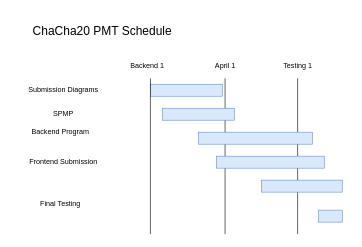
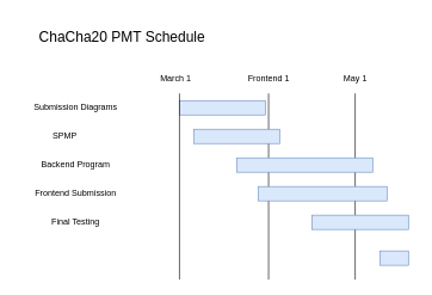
- <mxCell id="12" value="Backend 1" style="text;html=1;strokeColor=none;fillColor=none;align=center;verticalAlign=middle;whiteSpace=wrap;rounded=0;" vertex="1" parent="1"><mxGeometry x="160" y="100" width="170" height="20" as="geometry" /></mxCell>
+ <mxCell id="12" value="March 1" style="text;html=1;strokeColor=none;fillColor=none;align=center;verticalAlign=middle;whiteSpace=wrap;rounded=0;" vertex="1" parent="1"><mxGeometry x="160" y="100" width="170" height="20" as="geometry" /></mxCell>
- <mxCell id="10" value="April 1" style="text;html=1;strokeColor=none;fillColor=none;align=center;verticalAlign=middle;whiteSpace=wrap;rounded=0;" vertex="1" parent="1"><mxGeometry x="290" y="100" width="170" height="20" as="geometry" /></mxCell>
+ <mxCell id="10" value="Frontend 1" style="text;html=1;strokeColor=none;fillColor=none;align=center;verticalAlign=middle;whiteSpace=wrap;rounded=0;" vertex="1" parent="1"><mxGeometry x="290" y="100" width="170" height="20" as="geometry" /></mxCell>
- <mxCell id="11" value="Testing 1" style="text;html=1;strokeColor=none;fillColor=none;align=center;verticalAlign=middle;whiteSpace=wrap;rounded=0;" vertex="1" parent="1"><mxGeometry x="411" y="100" width="170" height="20" as="geometry" /></mxCell>
+ <mxCell id="11" value="May 1" style="text;html=1;strokeColor=none;fillColor=none;align=center;verticalAlign=middle;whiteSpace=wrap;rounded=0;" vertex="1" parent="1"><mxGeometry x="411" y="100" width="170" height="20" as="geometry" /></mxCell>
- <mxCell id="5" value="SPMP" style="text;html=1;strokeColor=none;fillColor=none;align=center;verticalAlign=middle;whiteSpace=wrap;rounded=0;" vertex="1" parent="1"><mxGeometry x="20" y="180" width="170" height="20" as="geometry" /></mxCell>
+ <mxCell id="5" value="SPMP" style="text;html=1;strokeColor=none;fillColor=none;align=center;verticalAlign=middle;whiteSpace=wrap;rounded=0;" vertex="1" parent="1"><mxGeometry x="5" y="180" width="170" height="20" as="geometry" /></mxCell>
- <mxCell id="6" value="Backend Program" style="text;html=1;strokeColor=none;fillColor=none;align=center;verticalAlign=middle;whiteSpace=wrap;rounded=0;" vertex="1" parent="1"><mxGeometry x="15" y="210" width="170" height="20" as="geometry" /></mxCell>
+ <mxCell id="6" value="Backend Program" style="text;html=1;strokeColor=none;fillColor=none;align=center;verticalAlign=middle;whiteSpace=wrap;rounded=0;" vertex="1" parent="1"><mxGeometry x="20" y="220" width="170" height="20" as="geometry" /></mxCell>
- <mxCell id="8" value="Final Testing" style="text;html=1;strokeColor=none;fillColor=none;align=center;verticalAlign=middle;whiteSpace=wrap;rounded=0;" vertex="1" parent="1"><mxGeometry x="15" y="330" width="170" height="20" as="geometry" /></mxCell>
+ <mxCell id="8" value="Final Testing" style="text;html=1;strokeColor=none;fillColor=none;align=center;verticalAlign=middle;whiteSpace=wrap;rounded=0;" vertex="1" parent="1"><mxGeometry x="20" y="300" width="170" height="20" as="geometry" /></mxCell>
